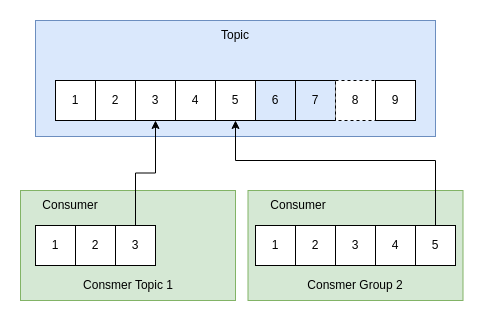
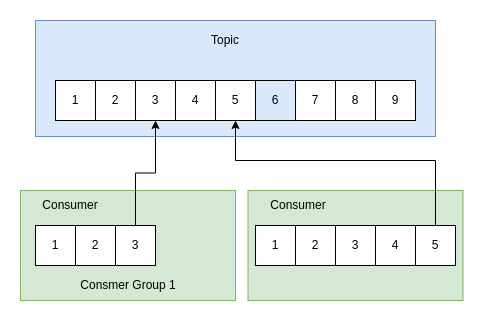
- <mxCell id="21" value="Topic" style="text;html=1;align=center;verticalAlign=middle;whiteSpace=wrap;rounded=0;" vertex="1" parent="1"><mxGeometry x="205" y="20" width="60" height="30" as="geometry" /></mxCell>
+ <mxCell id="21" value="Topic" style="text;html=1;align=center;verticalAlign=middle;whiteSpace=wrap;rounded=0;" vertex="1" parent="1"><mxGeometry x="195" y="25" width="60" height="30" as="geometry" /></mxCell>
- <mxCell id="11" value="7" style="rounded=0;whiteSpace=wrap;html=1;fillColor=#dae8fc;" vertex="1" parent="1"><mxGeometry x="295" y="80" width="40" height="40" as="geometry" /></mxCell>
+ <mxCell id="11" value="7" style="rounded=0;whiteSpace=wrap;html=1;" vertex="1" parent="1"><mxGeometry x="295" y="80" width="40" height="40" as="geometry" /></mxCell>
- <mxCell id="12" value="8" style="rounded=0;whiteSpace=wrap;html=1;dashed=1;" vertex="1" parent="1"><mxGeometry x="335" y="80" width="40" height="40" as="geometry" /></mxCell>
+ <mxCell id="12" value="8" style="rounded=0;whiteSpace=wrap;html=1;" vertex="1" parent="1"><mxGeometry x="335" y="80" width="40" height="40" as="geometry" /></mxCell>
- <mxCell id="22" value="Consmer Topic 1" style="text;html=1;align=center;verticalAlign=middle;whiteSpace=wrap;rounded=0;" vertex="1" parent="1"><mxGeometry x="77.5" y="270" width="100" height="30" as="geometry" /></mxCell>
+ <mxCell id="22" value="Consmer Group 1" style="text;html=1;align=center;verticalAlign=middle;whiteSpace=wrap;rounded=0;" vertex="1" parent="1"><mxGeometry x="77.5" y="270" width="100" height="30" as="geometry" /></mxCell>
- <mxCell id="27" value="Consmer Group 2" style="text;html=1;align=center;verticalAlign=middle;whiteSpace=wrap;rounded=0;" vertex="1" parent="1"><mxGeometry x="305" y="270" width="100" height="30" as="geometry" /></mxCell>
